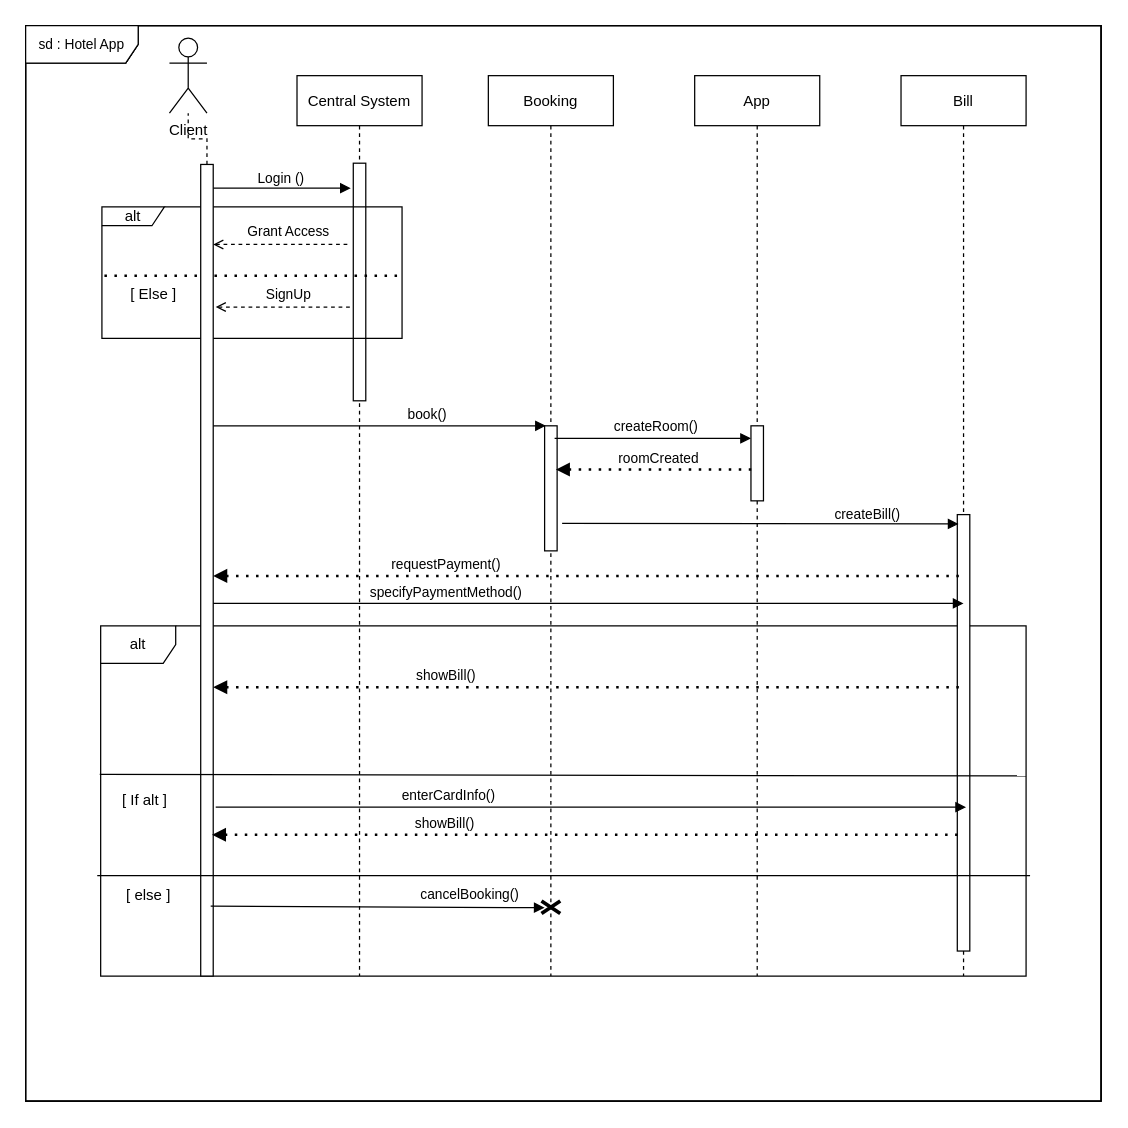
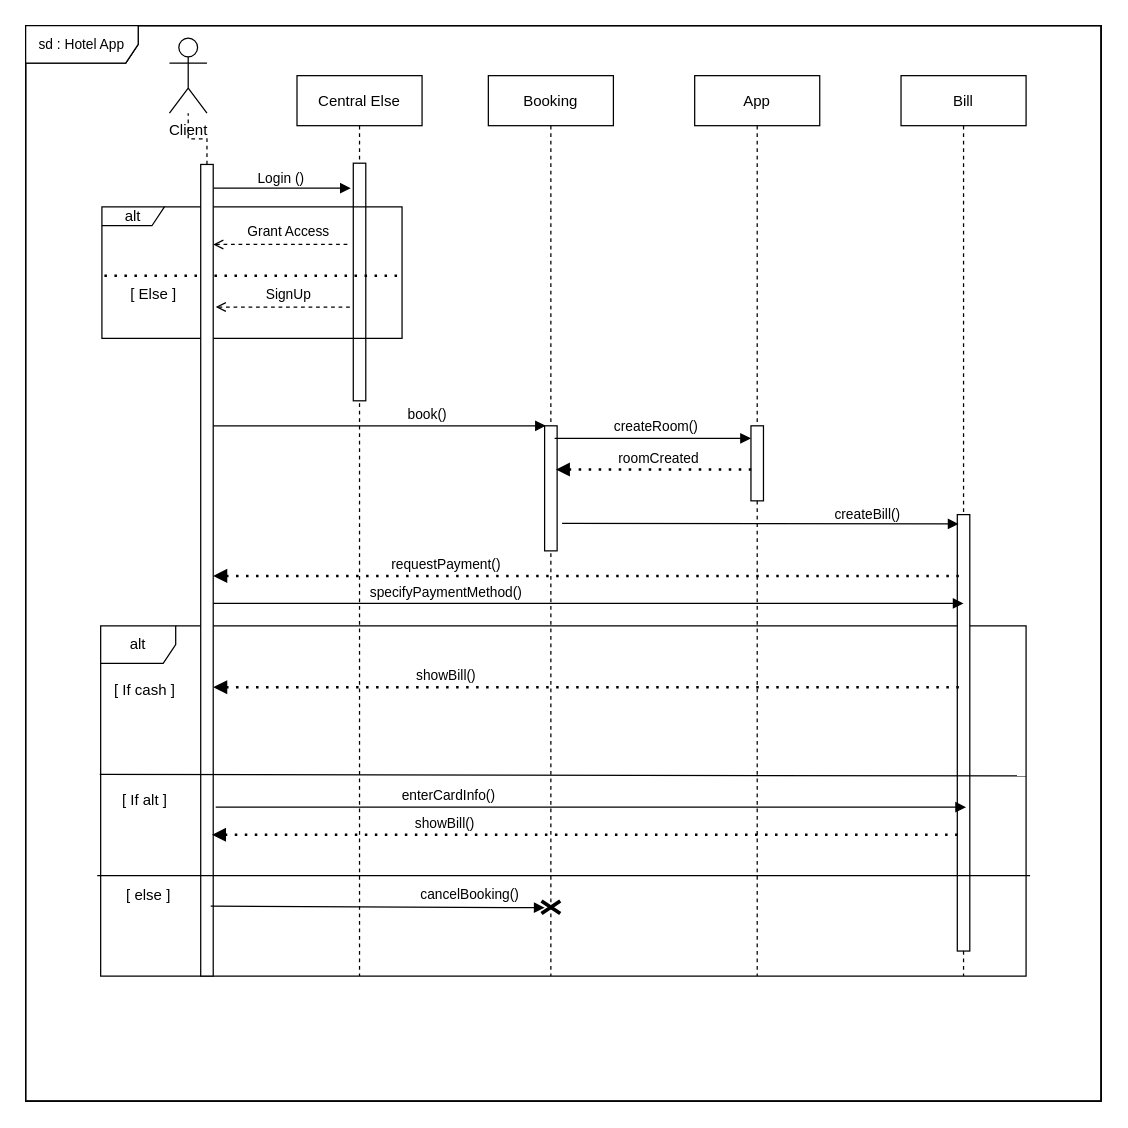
- <mxCell id="6" value="Central System" style="shape=umlLifeline;perimeter=lifelinePerimeter;container=1;collapsible=0;recursiveResize=0;rounded=0;shadow=0;strokeWidth=1;movable=1;resizable=1;rotatable=1;deletable=1;editable=1;connectable=1;" parent="1" vertex="1"><mxGeometry x="237" y="60" width="100" height="720" as="geometry" /></mxCell>
+ <mxCell id="6" value="Central Else" style="shape=umlLifeline;perimeter=lifelinePerimeter;container=1;collapsible=0;recursiveResize=0;rounded=0;shadow=0;strokeWidth=1;movable=1;resizable=1;rotatable=1;deletable=1;editable=1;connectable=1;" parent="1" vertex="1"><mxGeometry x="237" y="60" width="100" height="720" as="geometry" /></mxCell>
+ <mxCell id="36" value="[ If cash ]" style="text;html=1;align=center;verticalAlign=middle;resizable=0;points=[];autosize=1;strokeColor=none;fillColor=none;" vertex="1" parent="1"><mxGeometry x="80" y="537" width="70" height="30" as="geometry" /></mxCell>
